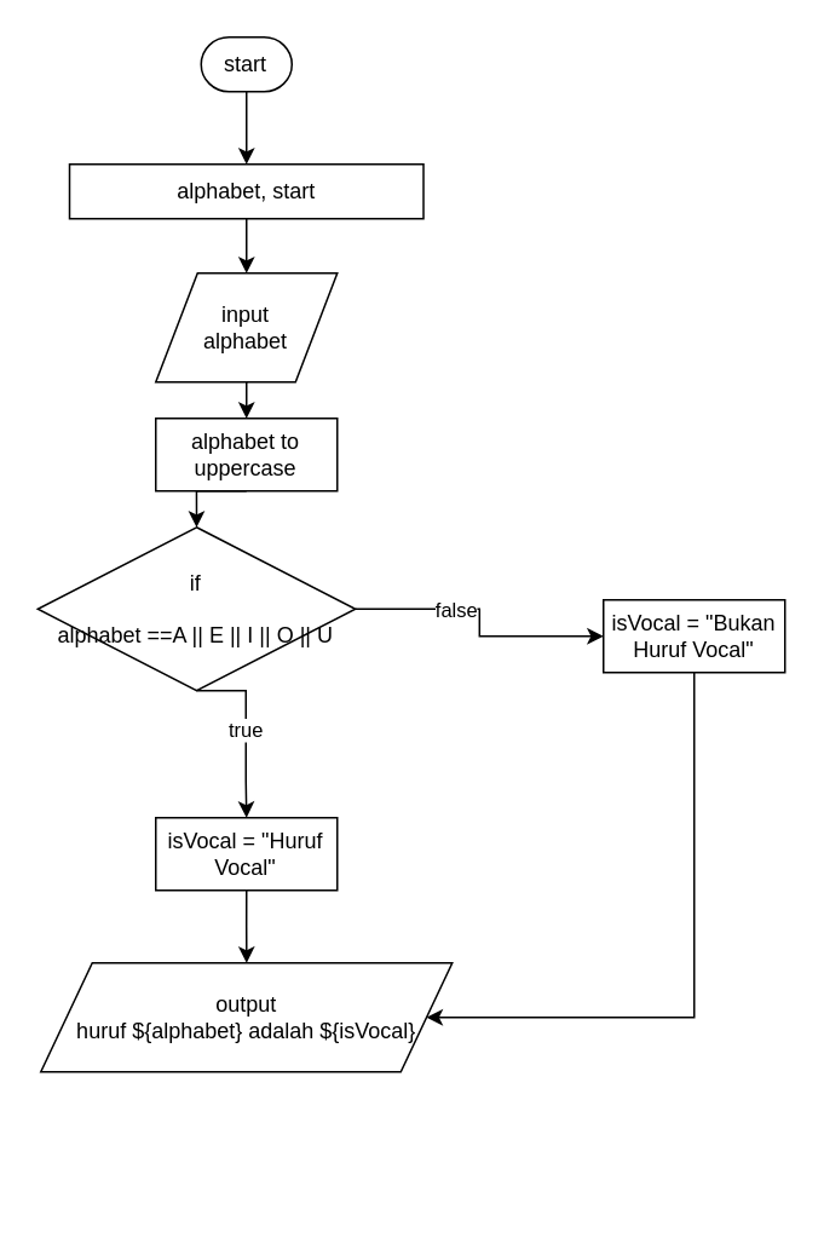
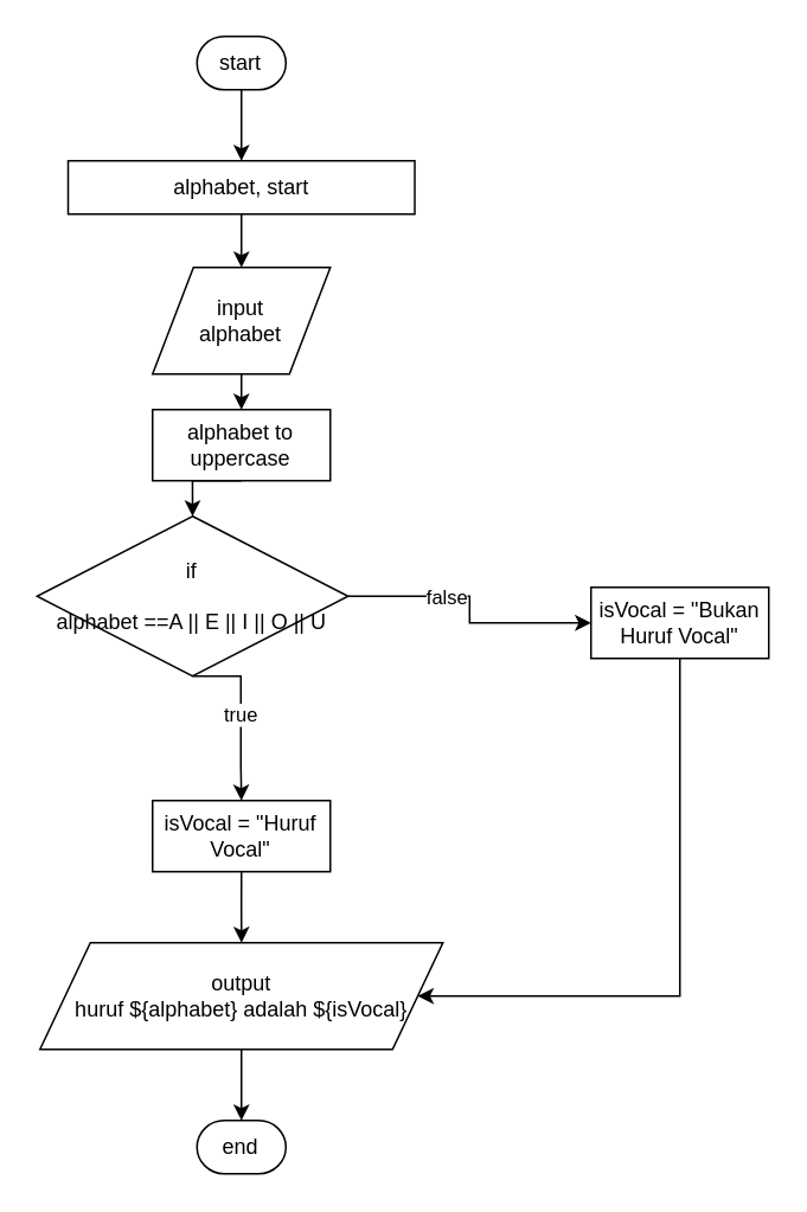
+ <mxCell id="18" style="edgeStyle=orthogonalEdgeStyle;rounded=0;orthogonalLoop=1;jettySize=auto;html=1;exitX=0.5;exitY=1;exitDx=0;exitDy=0;" edge="1" parent="1" source="19" target="20"><mxGeometry relative="1" as="geometry" /></mxCell>
+ <mxCell id="20" value="end" style="strokeWidth=1;html=1;shape=mxgraph.flowchart.terminator;whiteSpace=wrap;" vertex="1" parent="1"><mxGeometry x="110.34" y="630" width="50" height="30" as="geometry" /></mxCell>
